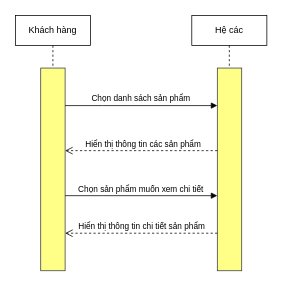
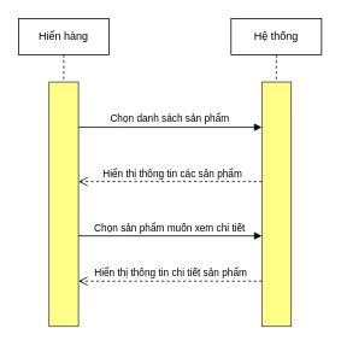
- <mxCell id="2" value="Khách hàng" style="shape=umlLifeline;perimeter=lifelinePerimeter;whiteSpace=wrap;html=1;container=1;dropTarget=0;collapsible=0;recursiveResize=0;outlineConnect=0;portConstraint=eastwest;newEdgeStyle={&quot;curved&quot;:0,&quot;rounded&quot;:0};" vertex="1" parent="1"><mxGeometry x="20" y="20" width="100" height="70" as="geometry" /></mxCell>
+ <mxCell id="2" value="Hiển hàng" style="shape=umlLifeline;perimeter=lifelinePerimeter;whiteSpace=wrap;html=1;container=1;dropTarget=0;collapsible=0;recursiveResize=0;outlineConnect=0;portConstraint=eastwest;newEdgeStyle={&quot;curved&quot;:0,&quot;rounded&quot;:0};" vertex="1" parent="1"><mxGeometry x="20" y="20" width="100" height="70" as="geometry" /></mxCell>
- <mxCell id="3" value="Hệ các" style="shape=umlLifeline;perimeter=lifelinePerimeter;whiteSpace=wrap;html=1;container=1;dropTarget=0;collapsible=0;recursiveResize=0;outlineConnect=0;portConstraint=eastwest;newEdgeStyle={&quot;curved&quot;:0,&quot;rounded&quot;:0};" vertex="1" parent="1"><mxGeometry x="255" y="20" width="100" height="70" as="geometry" /></mxCell>
+ <mxCell id="3" value="Hệ thống" style="shape=umlLifeline;perimeter=lifelinePerimeter;whiteSpace=wrap;html=1;container=1;dropTarget=0;collapsible=0;recursiveResize=0;outlineConnect=0;portConstraint=eastwest;newEdgeStyle={&quot;curved&quot;:0,&quot;rounded&quot;:0};" vertex="1" parent="1"><mxGeometry x="255" y="20" width="100" height="70" as="geometry" /></mxCell>
